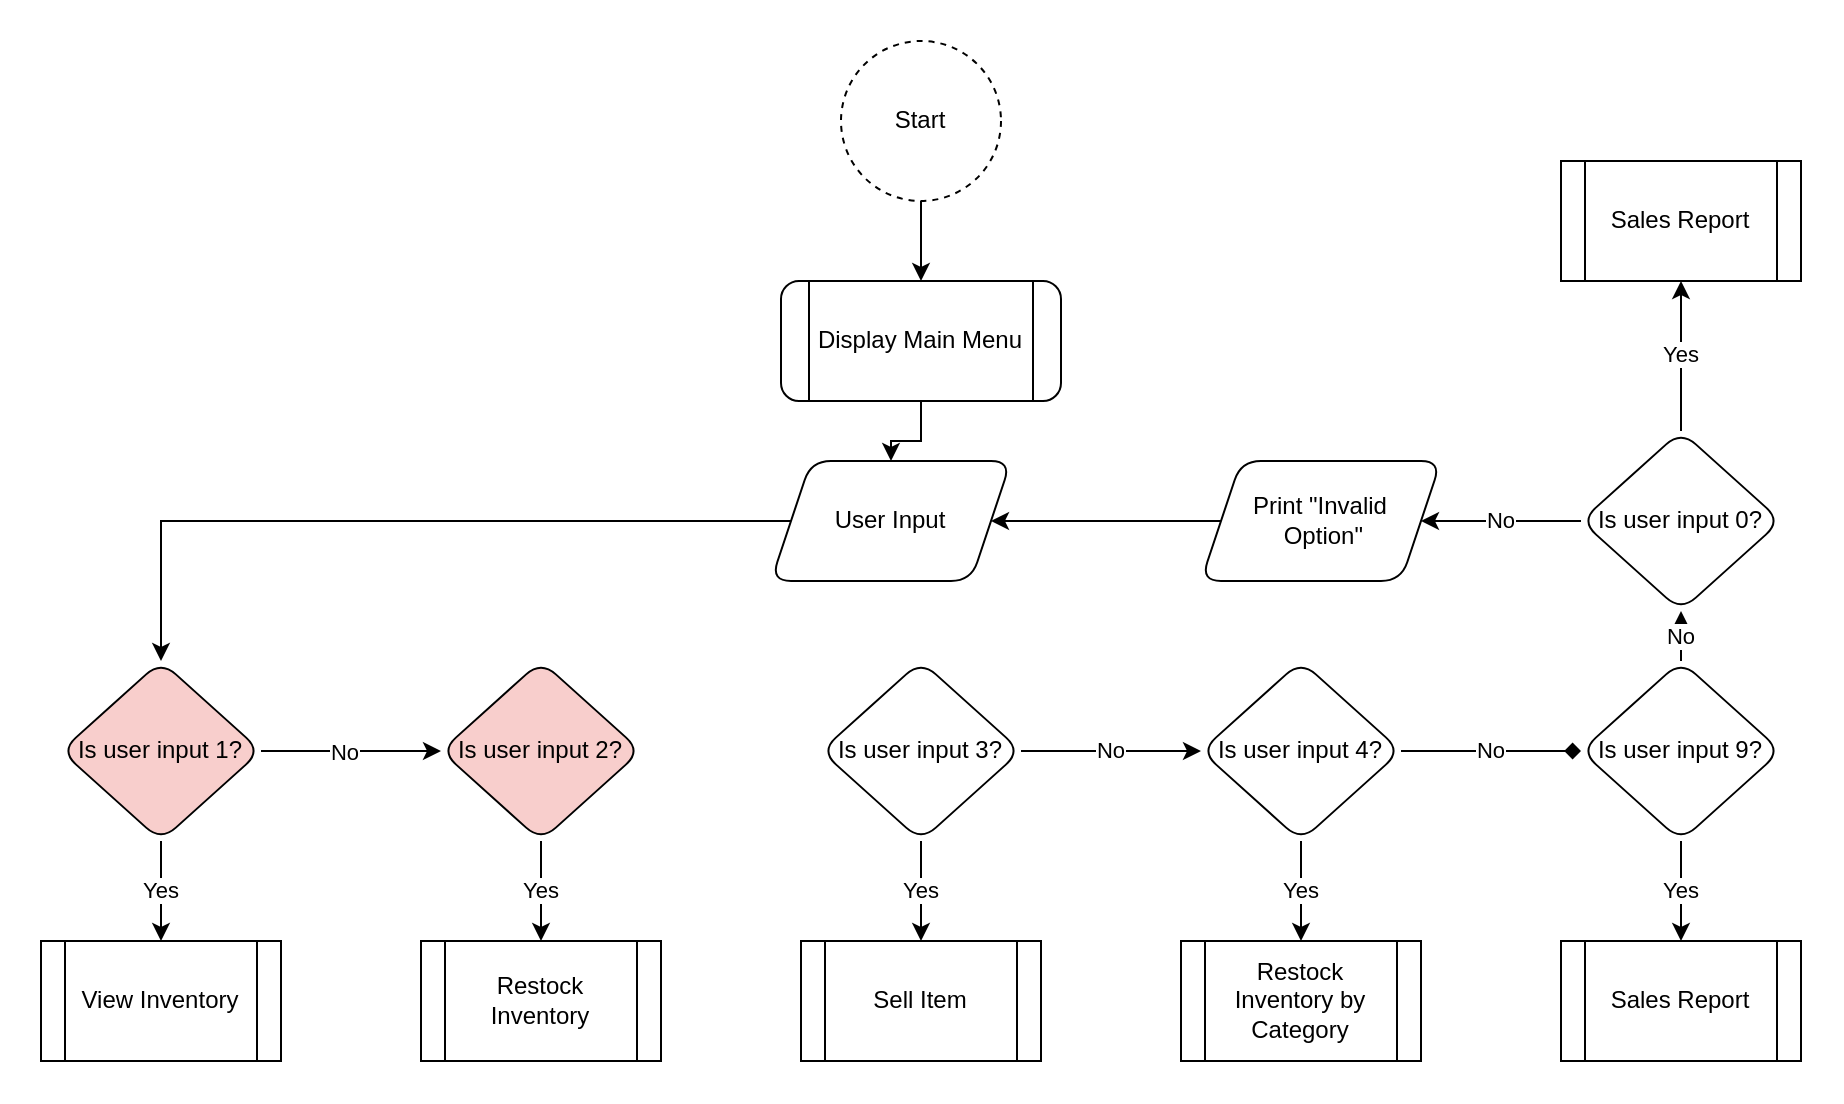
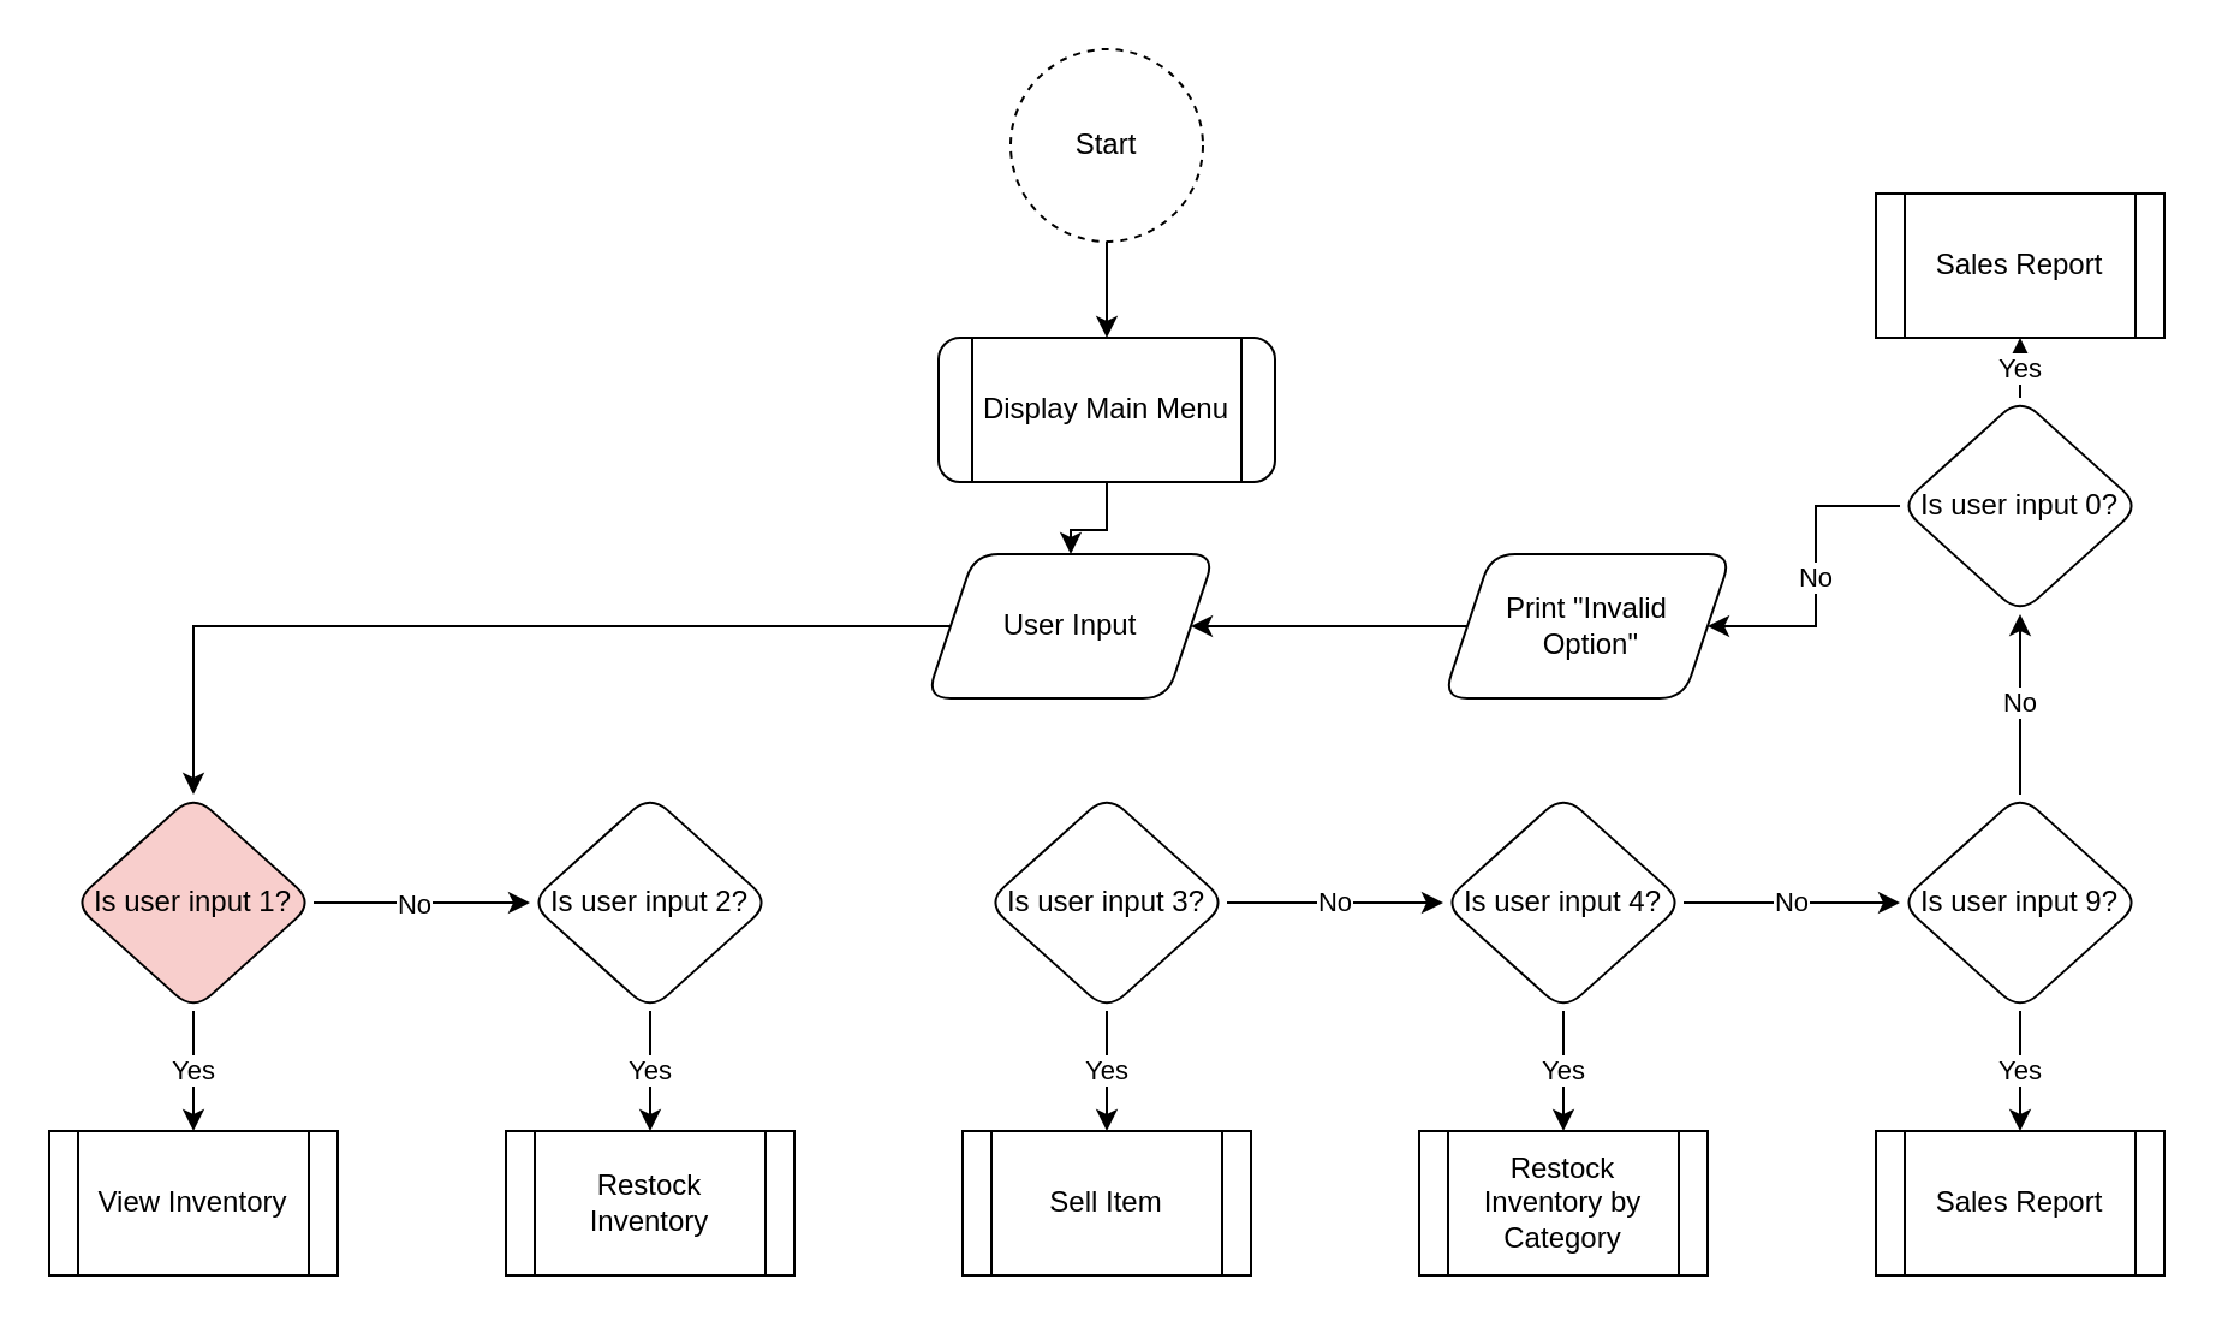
- <mxCell id="21" value="Is user input 0?" style="rhombus;whiteSpace=wrap;html=1;rounded=1;shadow=0;" vertex="1" parent="1"><mxGeometry x="790" y="215" width="100" height="90" as="geometry" /></mxCell>
+ <mxCell id="21" value="Is user input 0?" style="rhombus;whiteSpace=wrap;html=1;rounded=1;shadow=0;" vertex="1" parent="1"><mxGeometry x="790" y="165" width="100" height="90" as="geometry" /></mxCell>
- <mxCell id="12" value="Is user input 2?" style="rhombus;whiteSpace=wrap;html=1;rounded=1;shadow=0;fillColor=#f8cecc;" vertex="1" parent="1"><mxGeometry x="220" y="330" width="100" height="90" as="geometry" /></mxCell>
+ <mxCell id="12" value="Is user input 2?" style="rhombus;whiteSpace=wrap;html=1;rounded=1;shadow=0;" vertex="1" parent="1"><mxGeometry x="220" y="330" width="100" height="90" as="geometry" /></mxCell>
- <mxCell id="15" value="No" style="edgeStyle=orthogonalEdgeStyle;rounded=0;orthogonalLoop=1;jettySize=auto;html=1;entryX=0;entryY=0.5;entryDx=0;entryDy=0;endArrow=diamond;" edge="1" parent="1" source="16" target="18"><mxGeometry relative="1" as="geometry" /></mxCell>
+ <mxCell id="15" value="No" style="edgeStyle=orthogonalEdgeStyle;rounded=0;orthogonalLoop=1;jettySize=auto;html=1;entryX=0;entryY=0.5;entryDx=0;entryDy=0;" edge="1" parent="1" source="16" target="18"><mxGeometry relative="1" as="geometry" /></mxCell>
